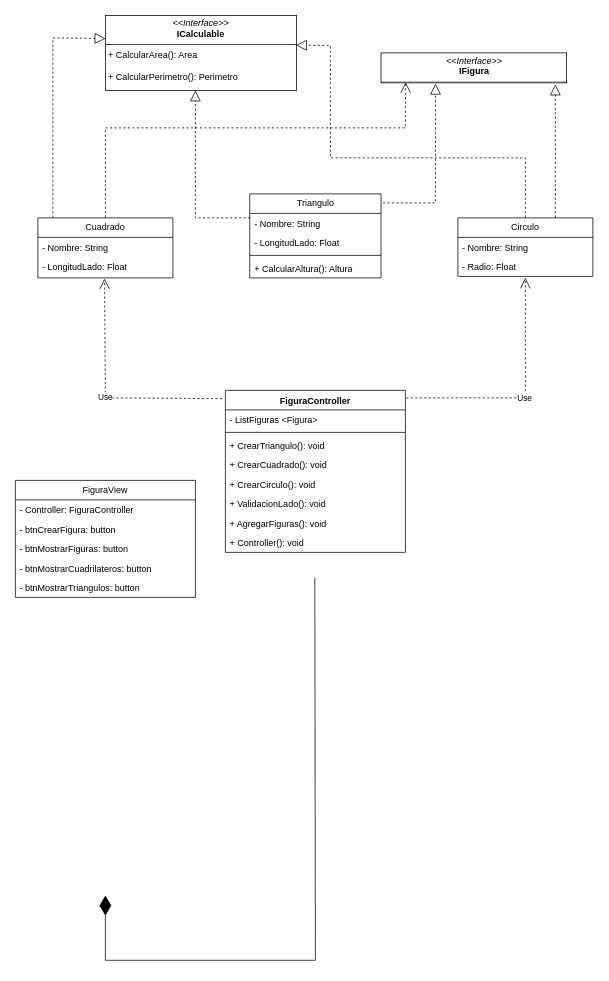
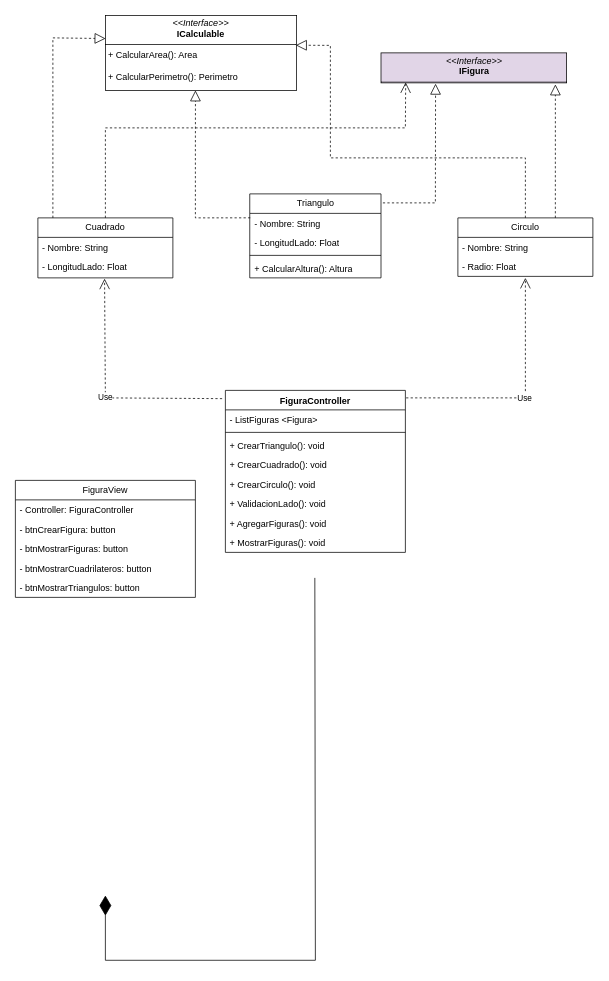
- <mxCell id="36" value="&lt;p style=&quot;margin:0px;margin-top:4px;text-align:center;&quot;&gt;&lt;i&gt;&amp;lt;&amp;lt;Interface&amp;gt;&amp;gt;&lt;/i&gt;&lt;br&gt;&lt;b&gt;IFigura&lt;/b&gt;&lt;/p&gt;&lt;hr size=&quot;1&quot; style=&quot;border-style:solid;&quot;&gt;&lt;p style=&quot;margin:0px;margin-left:4px;&quot;&gt;&lt;br&gt;&lt;/p&gt;" style="verticalAlign=top;align=left;overflow=fill;html=1;whiteSpace=wrap;" vertex="1" parent="1"><mxGeometry x="507.5" y="70" width="247.5" height="40" as="geometry" /></mxCell>
+ <mxCell id="36" value="&lt;p style=&quot;margin:0px;margin-top:4px;text-align:center;&quot;&gt;&lt;i&gt;&amp;lt;&amp;lt;Interface&amp;gt;&amp;gt;&lt;/i&gt;&lt;br&gt;&lt;b&gt;IFigura&lt;/b&gt;&lt;/p&gt;&lt;hr size=&quot;1&quot; style=&quot;border-style:solid;&quot;&gt;&lt;p style=&quot;margin:0px;margin-left:4px;&quot;&gt;&lt;br&gt;&lt;/p&gt;" style="verticalAlign=top;align=left;overflow=fill;html=1;whiteSpace=wrap;fillColor=#e1d5e7;" vertex="1" parent="1"><mxGeometry x="507.5" y="70" width="247.5" height="40" as="geometry" /></mxCell>
- <mxCell id="26" value="+ Controller(): void&lt;div&gt;&lt;br&gt;&lt;/div&gt;" style="text;strokeColor=none;fillColor=none;align=left;verticalAlign=top;spacingLeft=4;spacingRight=4;overflow=hidden;rotatable=0;points=[[0,0.5],[1,0.5]];portConstraint=eastwest;whiteSpace=wrap;html=1;" vertex="1" parent="18"><mxGeometry y="190" width="240" height="26" as="geometry" /></mxCell>
+ <mxCell id="26" value="+ MostrarFiguras(): void&lt;div&gt;&lt;br&gt;&lt;/div&gt;" style="text;strokeColor=none;fillColor=none;align=left;verticalAlign=top;spacingLeft=4;spacingRight=4;overflow=hidden;rotatable=0;points=[[0,0.5],[1,0.5]];portConstraint=eastwest;whiteSpace=wrap;html=1;" vertex="1" parent="18"><mxGeometry y="190" width="240" height="26" as="geometry" /></mxCell>
